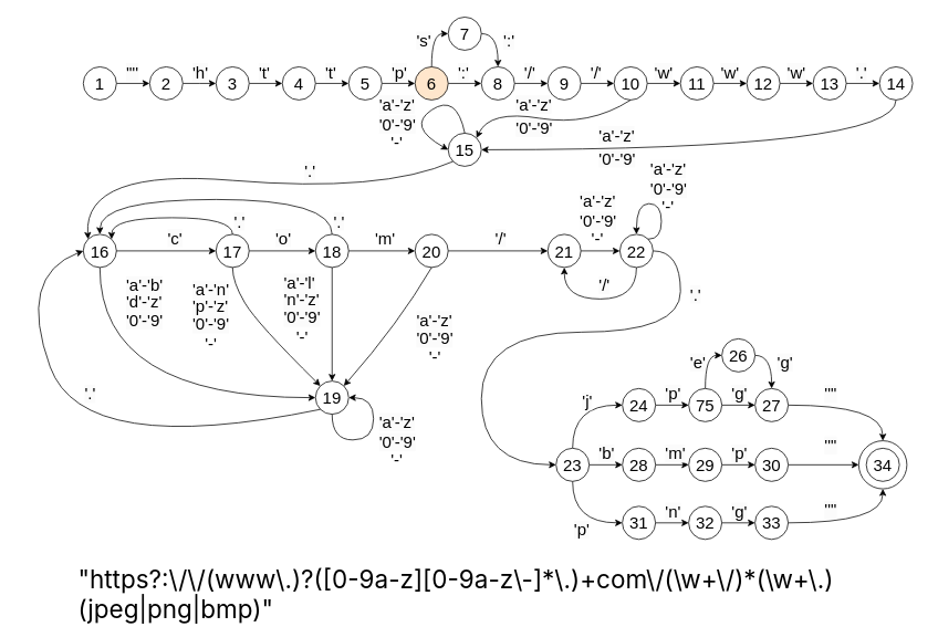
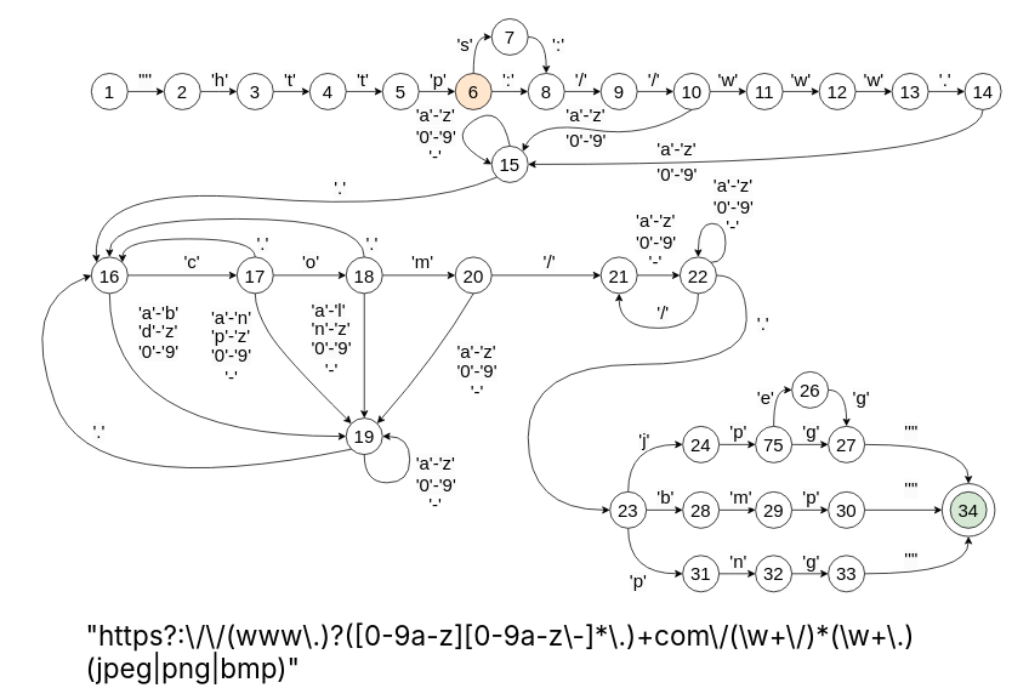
- <mxCell id="131" value="34" style="ellipse;whiteSpace=wrap;html=1;aspect=fixed;fontSize=20;" parent="1" vertex="1"><mxGeometry x="1044" y="540" width="40" height="40" as="geometry" /></mxCell>
+ <mxCell id="131" value="34" style="ellipse;whiteSpace=wrap;html=1;aspect=fixed;fontSize=20;fillColor=#d5e8d4;" parent="1" vertex="1"><mxGeometry x="1044" y="540" width="40" height="40" as="geometry" /></mxCell>
